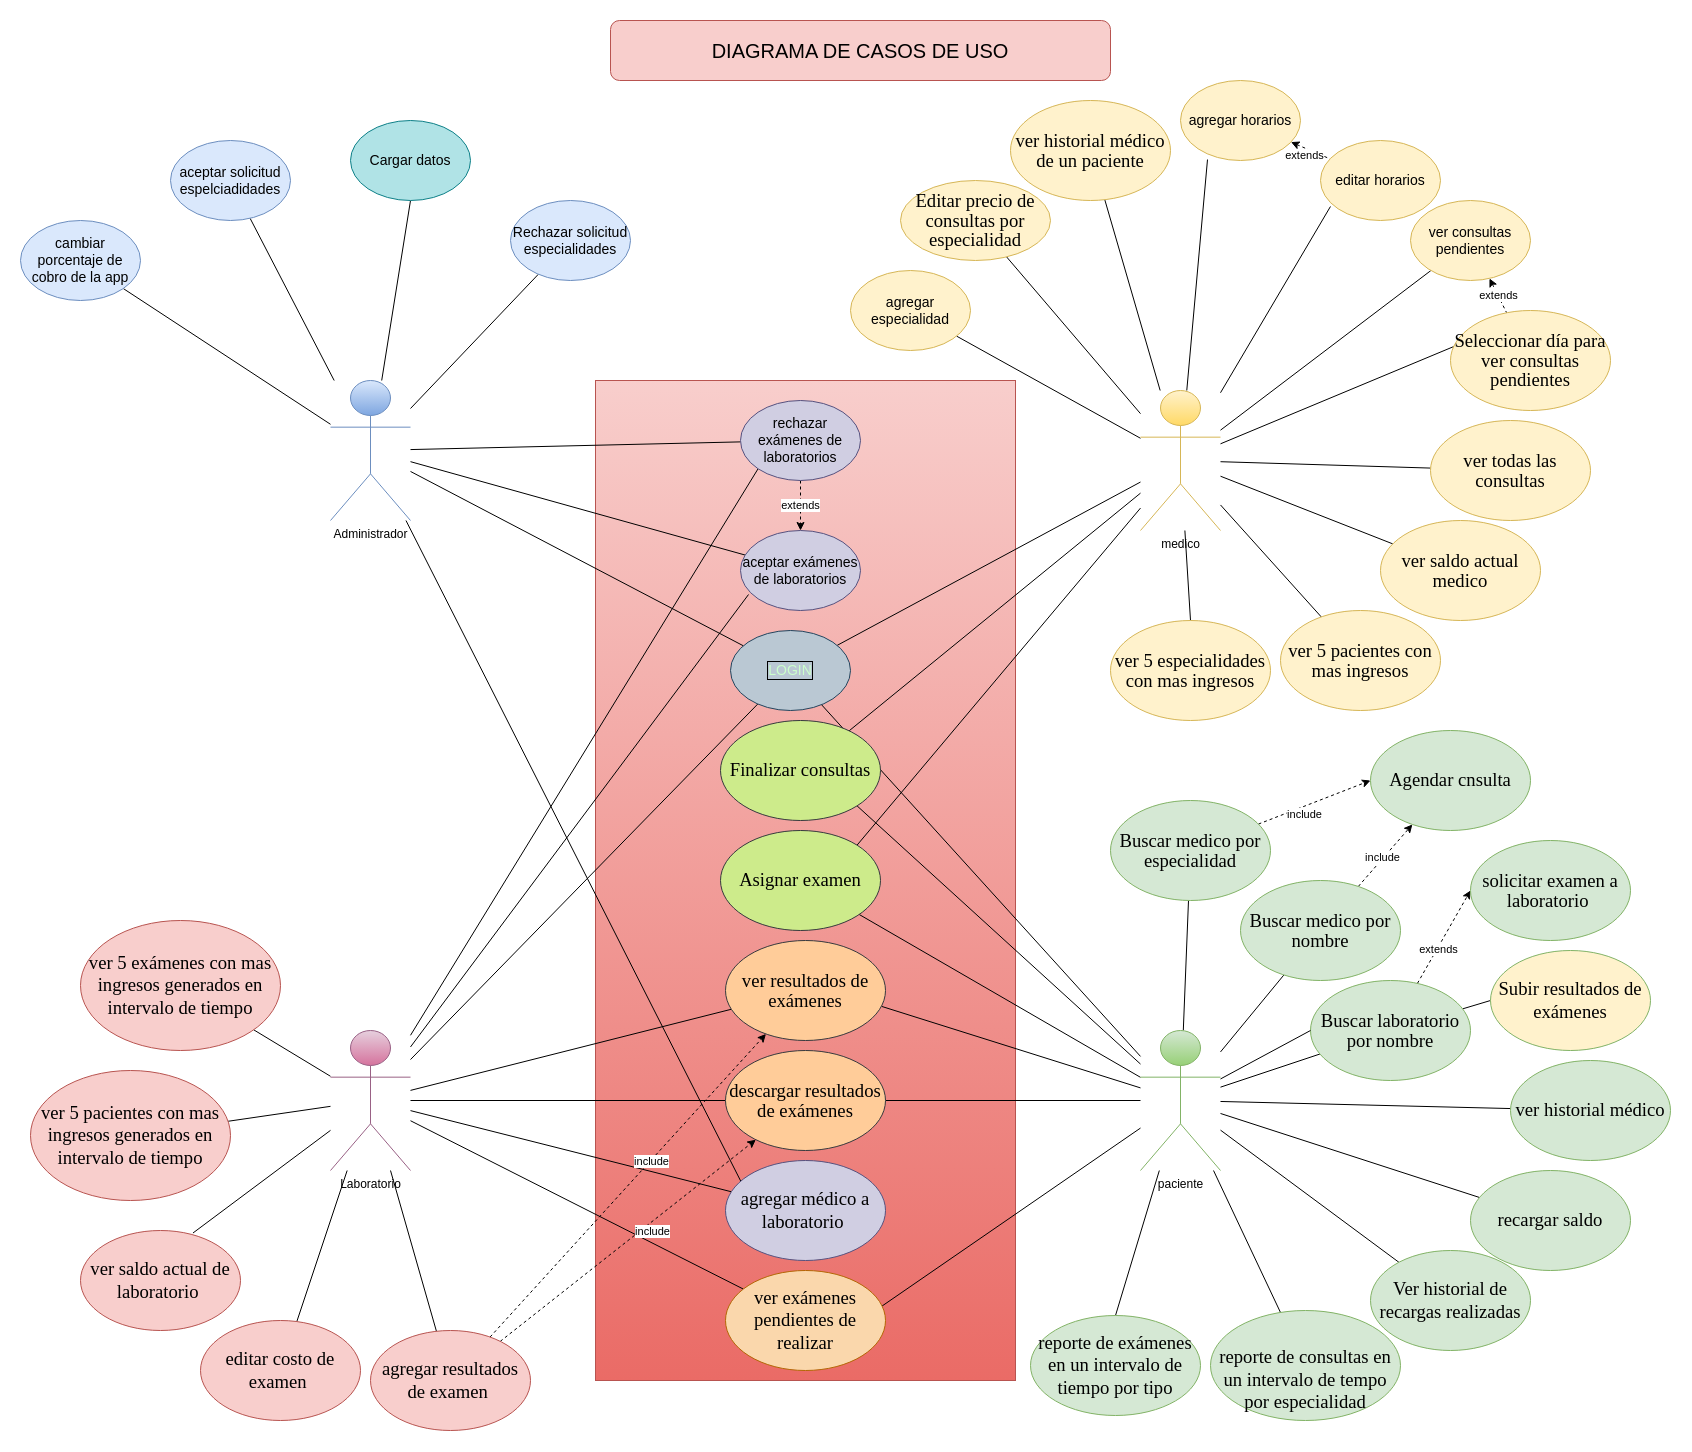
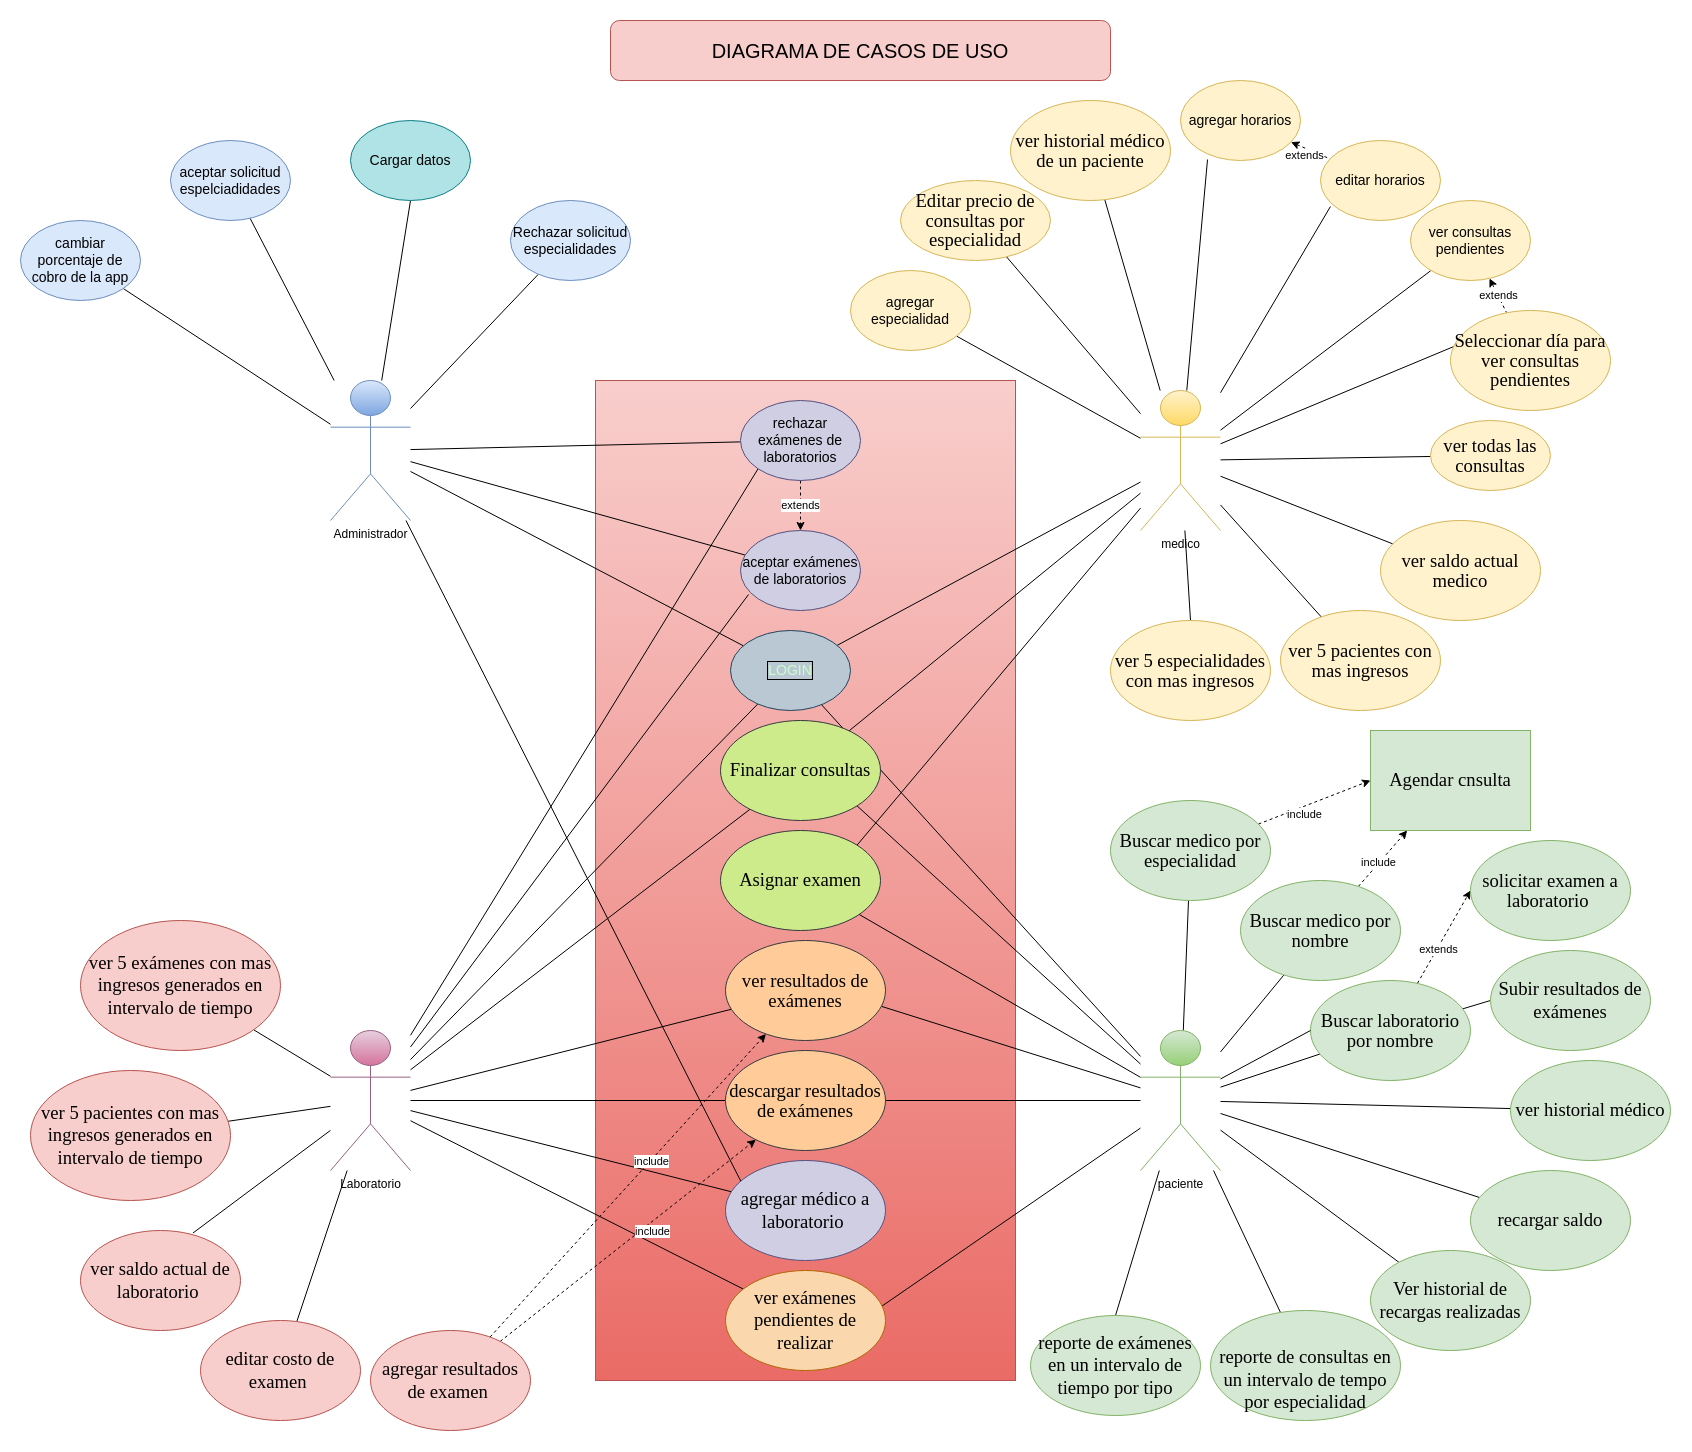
- <mxCell id="75" value="&lt;span style=&quot;font-size: 14.0pt ; line-height: 107% ; font-family: &amp;#34;times new roman&amp;#34; , serif&quot;&gt;ver todas las consultas&lt;/span&gt;" style="ellipse;whiteSpace=wrap;html=1;fillColor=#fff2cc;strokeColor=#d6b656;" parent="1" vertex="1"><mxGeometry x="1430" y="420" width="160" height="100" as="geometry" /></mxCell>
+ <mxCell id="75" value="&lt;span style=&quot;font-size: 14.0pt ; line-height: 107% ; font-family: &amp;#34;times new roman&amp;#34; , serif&quot;&gt;ver todas las consultas&lt;/span&gt;" style="ellipse;whiteSpace=wrap;html=1;fillColor=#fff2cc;strokeColor=#d6b656;" parent="1" vertex="1"><mxGeometry x="1430" y="420" width="120" height="70" as="geometry" /></mxCell>
- <mxCell id="88" value="&lt;font face=&quot;times new roman, serif&quot;&gt;&lt;span style=&quot;font-size: 18.667px&quot;&gt;Agendar cnsulta&lt;/span&gt;&lt;/font&gt;" style="ellipse;whiteSpace=wrap;html=1;fillColor=#d5e8d4;strokeColor=#82b366;" parent="1" vertex="1"><mxGeometry x="1370" y="730" width="160" height="100" as="geometry" /></mxCell>
+ <mxCell id="88" value="&lt;font face=&quot;times new roman, serif&quot;&gt;&lt;span style=&quot;font-size: 18.667px&quot;&gt;Agendar cnsulta&lt;/span&gt;&lt;/font&gt;" style="whiteSpace=wrap;html=1;fillColor=#d5e8d4;strokeColor=#82b366;rounded=0;" parent="1" vertex="1"><mxGeometry x="1370" y="730" width="160" height="100" as="geometry" /></mxCell>
- <mxCell id="94" value="&lt;font face=&quot;times new roman, serif&quot;&gt;&lt;span style=&quot;font-size: 18.667px&quot;&gt;Subir resultados de exámenes&lt;/span&gt;&lt;/font&gt;" style="ellipse;whiteSpace=wrap;html=1;fillColor=#fff2cc;strokeColor=#82b366;" parent="1" vertex="1"><mxGeometry x="1490" y="950" width="160" height="100" as="geometry" /></mxCell>
+ <mxCell id="94" value="&lt;font face=&quot;times new roman, serif&quot;&gt;&lt;span style=&quot;font-size: 18.667px&quot;&gt;Subir resultados de exámenes&lt;/span&gt;&lt;/font&gt;" style="ellipse;whiteSpace=wrap;html=1;fillColor=#d5e8d4;strokeColor=#82b366;" parent="1" vertex="1"><mxGeometry x="1490" y="950" width="160" height="100" as="geometry" /></mxCell>
- <mxCell id="35" style="edgeStyle=none;rounded=0;orthogonalLoop=1;jettySize=auto;html=1;startArrow=none;startFill=0;endArrow=none;endFill=0;" parent="1" source="39" target="105" edge="1"><mxGeometry relative="1" as="geometry" /></mxCell>
+ <mxCell id="35" style="edgeStyle=none;rounded=0;orthogonalLoop=1;jettySize=auto;html=1;startArrow=none;startFill=0;endArrow=none;endFill=0;" parent="1" source="39" target="76" edge="1"><mxGeometry relative="1" as="geometry" /></mxCell>
